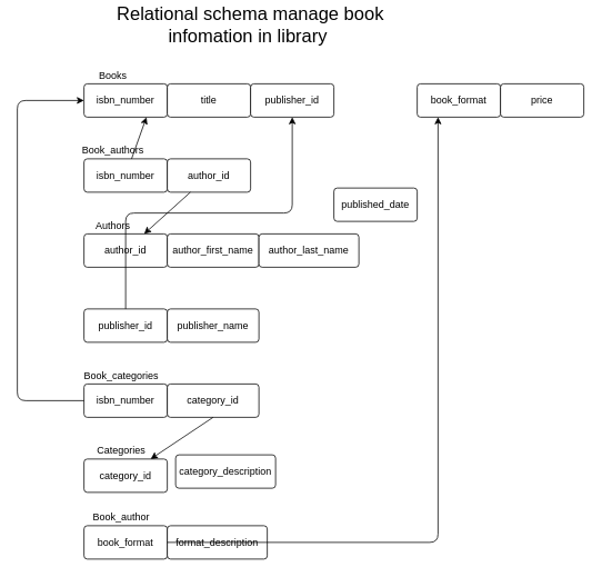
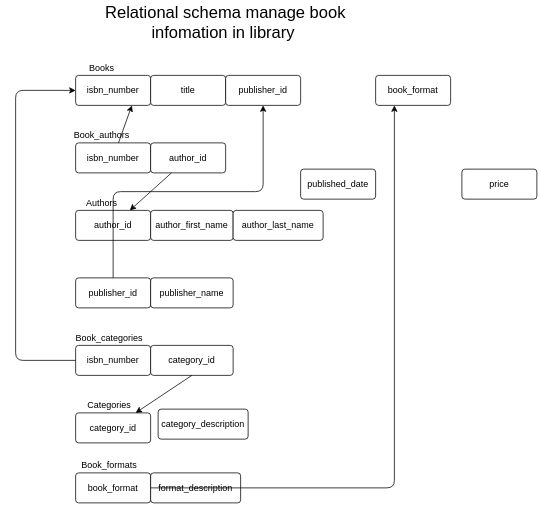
- <mxCell id="9" value="price" style="rounded=1;arcSize=10;whiteSpace=wrap;html=1;align=center;" vertex="1" parent="1"><mxGeometry x="600" y="100" width="100" height="40" as="geometry" /></mxCell>
+ <mxCell id="9" value="price" style="rounded=1;arcSize=10;whiteSpace=wrap;html=1;align=center;" vertex="1" parent="1"><mxGeometry x="615" y="225" width="100" height="40" as="geometry" /></mxCell>
- <mxCell id="27" value="Book_author" style="text;html=1;strokeColor=none;fillColor=none;align=center;verticalAlign=middle;whiteSpace=wrap;rounded=0;" vertex="1" parent="1"><mxGeometry x="110" y="610" width="70" height="20" as="geometry" /></mxCell>
+ <mxCell id="27" value="Book_formats" style="text;html=1;strokeColor=none;fillColor=none;align=center;verticalAlign=middle;whiteSpace=wrap;rounded=0;" vertex="1" parent="1"><mxGeometry x="110" y="610" width="70" height="20" as="geometry" /></mxCell>
